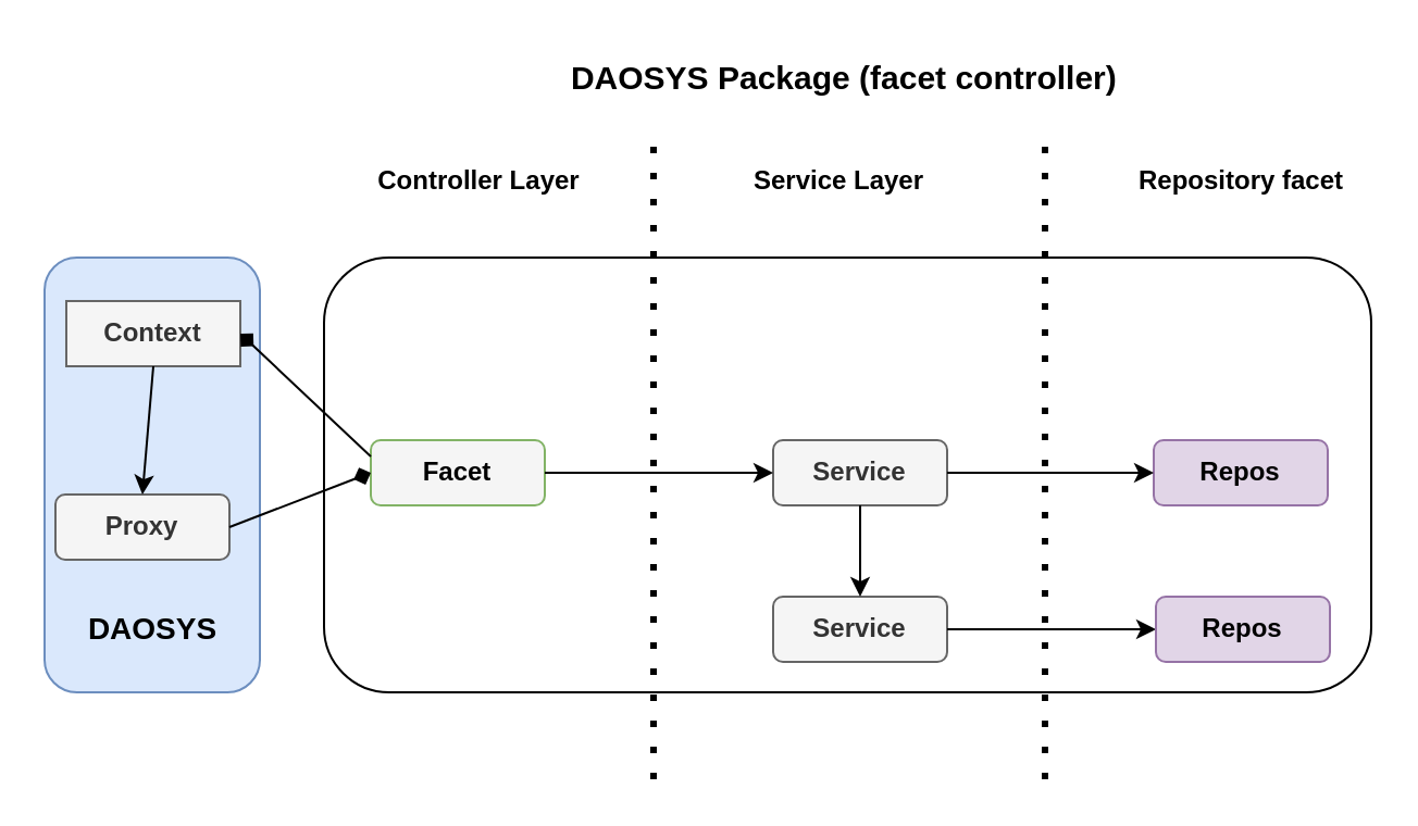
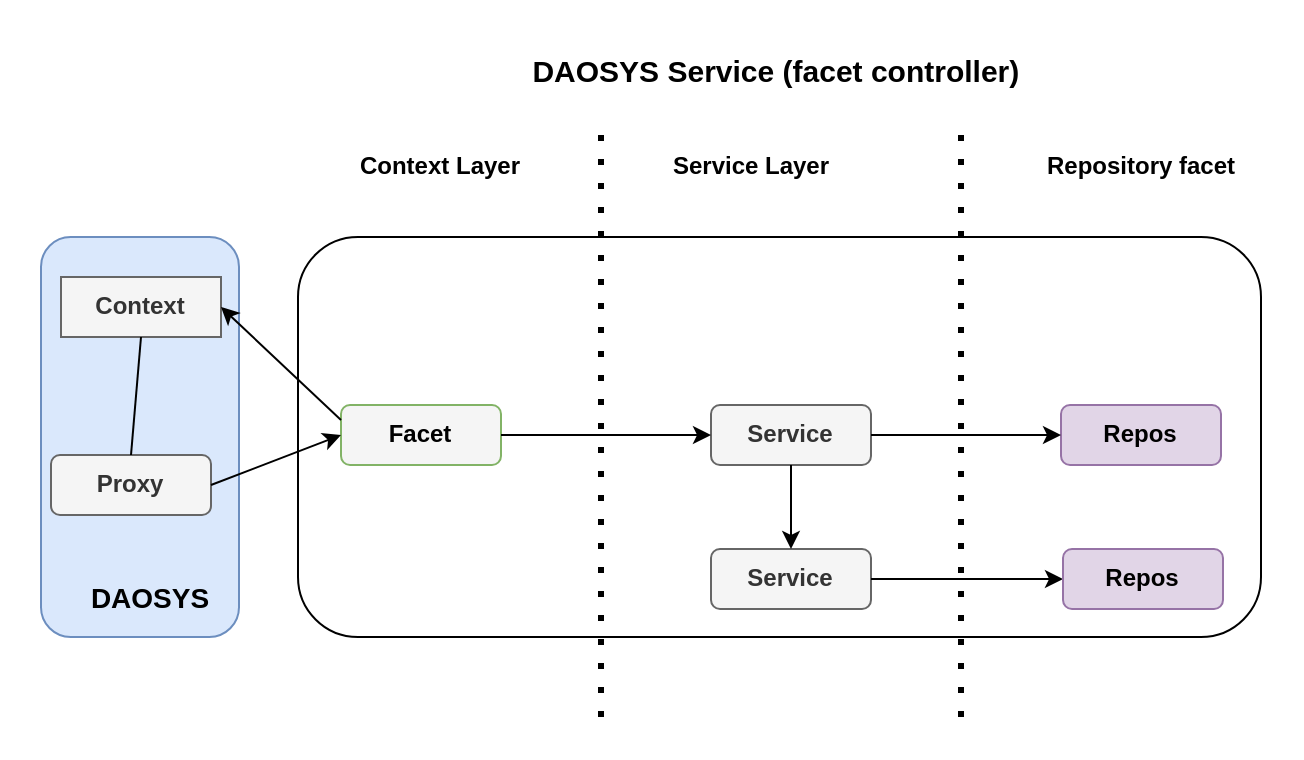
- <mxCell id="15" value="&lt;b style=&quot;font-size: 15px;&quot;&gt;&lt;font style=&quot;font-size: 15px;&quot;&gt;DAOSYS Package (facet controller)&amp;nbsp;&lt;/font&gt;&lt;/b&gt;" style="text;html=1;strokeColor=none;fillColor=none;align=center;verticalAlign=middle;whiteSpace=wrap;rounded=0;fontSize=15;" parent="1" vertex="1"><mxGeometry x="244.5" y="20" width="289.5" height="30" as="geometry" /></mxCell>
+ <mxCell id="15" value="&lt;b style=&quot;font-size: 15px;&quot;&gt;&lt;font style=&quot;font-size: 15px;&quot;&gt;DAOSYS Service (facet controller)&amp;nbsp;&lt;/font&gt;&lt;/b&gt;" style="text;html=1;strokeColor=none;fillColor=none;align=center;verticalAlign=middle;whiteSpace=wrap;rounded=0;fontSize=15;" parent="1" vertex="1"><mxGeometry x="244.5" y="20" width="289.5" height="30" as="geometry" /></mxCell>
- <mxCell id="22" value="&lt;b&gt;Controller Layer&lt;/b&gt;" style="text;html=1;strokeColor=none;fillColor=none;align=center;verticalAlign=middle;whiteSpace=wrap;rounded=0;" vertex="1" parent="1"><mxGeometry x="170" y="68" width="100" height="30" as="geometry" /></mxCell>
+ <mxCell id="22" value="&lt;b&gt;Context Layer&lt;/b&gt;" style="text;html=1;strokeColor=none;fillColor=none;align=center;verticalAlign=middle;whiteSpace=wrap;rounded=0;" vertex="1" parent="1"><mxGeometry x="170" y="68" width="100" height="30" as="geometry" /></mxCell>
- <mxCell id="23" value="&lt;b&gt;Service Layer&lt;/b&gt;" style="text;html=1;strokeColor=none;fillColor=none;align=center;verticalAlign=middle;whiteSpace=wrap;rounded=0;" vertex="1" parent="1"><mxGeometry x="340" y="68" width="91" height="30" as="geometry" /></mxCell>
+ <mxCell id="23" value="&lt;b&gt;Service Layer&lt;/b&gt;" style="text;html=1;strokeColor=none;fillColor=none;align=center;verticalAlign=middle;whiteSpace=wrap;rounded=0;" vertex="1" parent="1"><mxGeometry x="330" y="68" width="91" height="30" as="geometry" /></mxCell>
- <mxCell id="13" value="" style="endArrow=diamond;html=1;rounded=0;exitX=0;exitY=0.25;exitDx=0;exitDy=0;entryX=1;entryY=0.5;entryDx=0;entryDy=0;" parent="1" source="4" target="5" edge="1"><mxGeometry width="50" height="50" relative="1" as="geometry"><mxPoint x="190" y="368" as="sourcePoint" /><mxPoint x="240" y="318" as="targetPoint" /></mxGeometry></mxCell>
+ <mxCell id="13" value="" style="endArrow=classic;html=1;rounded=0;exitX=0;exitY=0.25;exitDx=0;exitDy=0;entryX=1;entryY=0.5;entryDx=0;entryDy=0;" parent="1" source="4" target="5" edge="1"><mxGeometry width="50" height="50" relative="1" as="geometry"><mxPoint x="190" y="368" as="sourcePoint" /><mxPoint x="240" y="318" as="targetPoint" /></mxGeometry></mxCell>
- <mxCell id="19" value="" style="endArrow=classic;html=1;rounded=0;exitX=0.5;exitY=1;exitDx=0;exitDy=0;entryX=0.5;entryY=0;entryDx=0;entryDy=0;" parent="1" source="5" target="6" edge="1"><mxGeometry width="50" height="50" relative="1" as="geometry"><mxPoint x="160" y="398" as="sourcePoint" /><mxPoint x="210" y="348" as="targetPoint" /></mxGeometry></mxCell>
+ <mxCell id="19" value="" style="endArrow=none;html=1;rounded=0;exitX=0.5;exitY=1;exitDx=0;exitDy=0;entryX=0.5;entryY=0;entryDx=0;entryDy=0;" parent="1" source="5" target="6" edge="1"><mxGeometry width="50" height="50" relative="1" as="geometry"><mxPoint x="160" y="398" as="sourcePoint" /><mxPoint x="210" y="348" as="targetPoint" /></mxGeometry></mxCell>
- <mxCell id="10" value="" style="endArrow=diamond;html=1;rounded=0;exitX=1;exitY=0.5;exitDx=0;exitDy=0;entryX=0;entryY=0.5;entryDx=0;entryDy=0;" parent="1" source="6" target="4" edge="1"><mxGeometry width="50" height="50" relative="1" as="geometry"><mxPoint x="130" y="298" as="sourcePoint" /><mxPoint x="180" y="248" as="targetPoint" /></mxGeometry></mxCell>
+ <mxCell id="10" value="" style="endArrow=classic;html=1;rounded=0;exitX=1;exitY=0.5;exitDx=0;exitDy=0;entryX=0;entryY=0.5;entryDx=0;entryDy=0;" parent="1" source="6" target="4" edge="1"><mxGeometry width="50" height="50" relative="1" as="geometry"><mxPoint x="130" y="298" as="sourcePoint" /><mxPoint x="180" y="248" as="targetPoint" /></mxGeometry></mxCell>
- <mxCell id="14" value="&lt;b style=&quot;font-size: 14px;&quot;&gt;DAOSYS&lt;/b&gt;" style="text;html=1;strokeColor=none;fillColor=none;align=center;verticalAlign=middle;whiteSpace=wrap;rounded=0;fontSize=14;" parent="1" vertex="1"><mxGeometry x="30" y="274" width="80" height="30" as="geometry" /></mxCell>
+ <mxCell id="14" value="&lt;b style=&quot;font-size: 14px;&quot;&gt;DAOSYS&lt;/b&gt;" style="text;html=1;strokeColor=none;fillColor=none;align=center;verticalAlign=middle;whiteSpace=wrap;rounded=0;fontSize=14;" parent="1" vertex="1"><mxGeometry x="35" y="284" width="80" height="30" as="geometry" /></mxCell>
